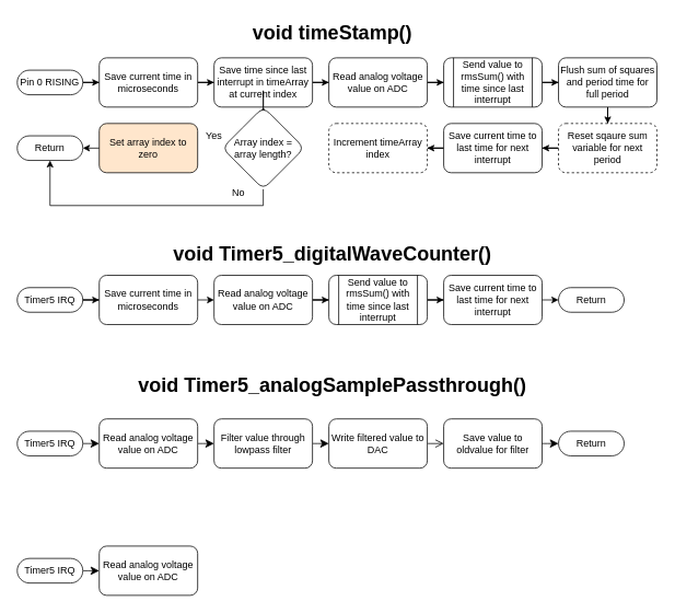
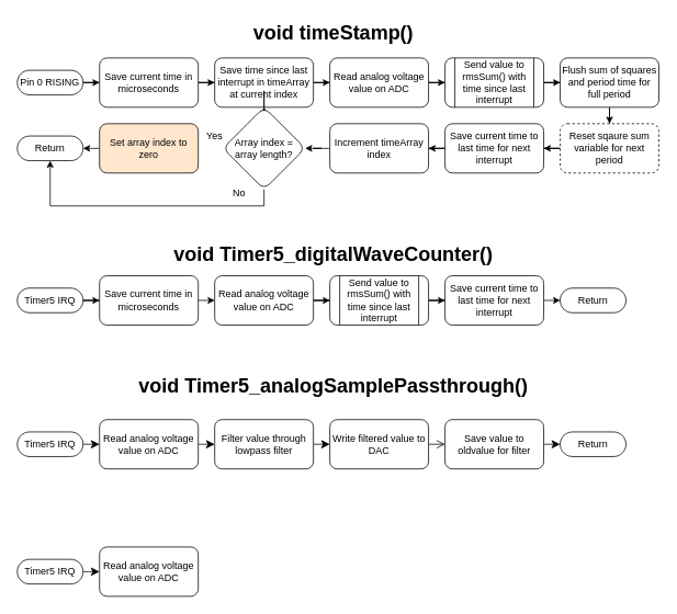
+ <mxCell id="18" value="" style="edgeStyle=orthogonalEdgeStyle;rounded=0;orthogonalLoop=1;jettySize=auto;html=1;" parent="1" source="19" target="21" edge="1"><mxGeometry relative="1" as="geometry" /></mxCell>
- <mxCell id="19" value="Increment timeArray index" style="whiteSpace=wrap;html=1;rounded=1;dashed=1;" parent="1" vertex="1"><mxGeometry x="400" y="150" width="120" height="60" as="geometry" /></mxCell>
+ <mxCell id="19" value="Increment timeArray index" style="whiteSpace=wrap;html=1;rounded=1;dashed=0;" parent="1" vertex="1"><mxGeometry x="400" y="150" width="120" height="60" as="geometry" /></mxCell>
